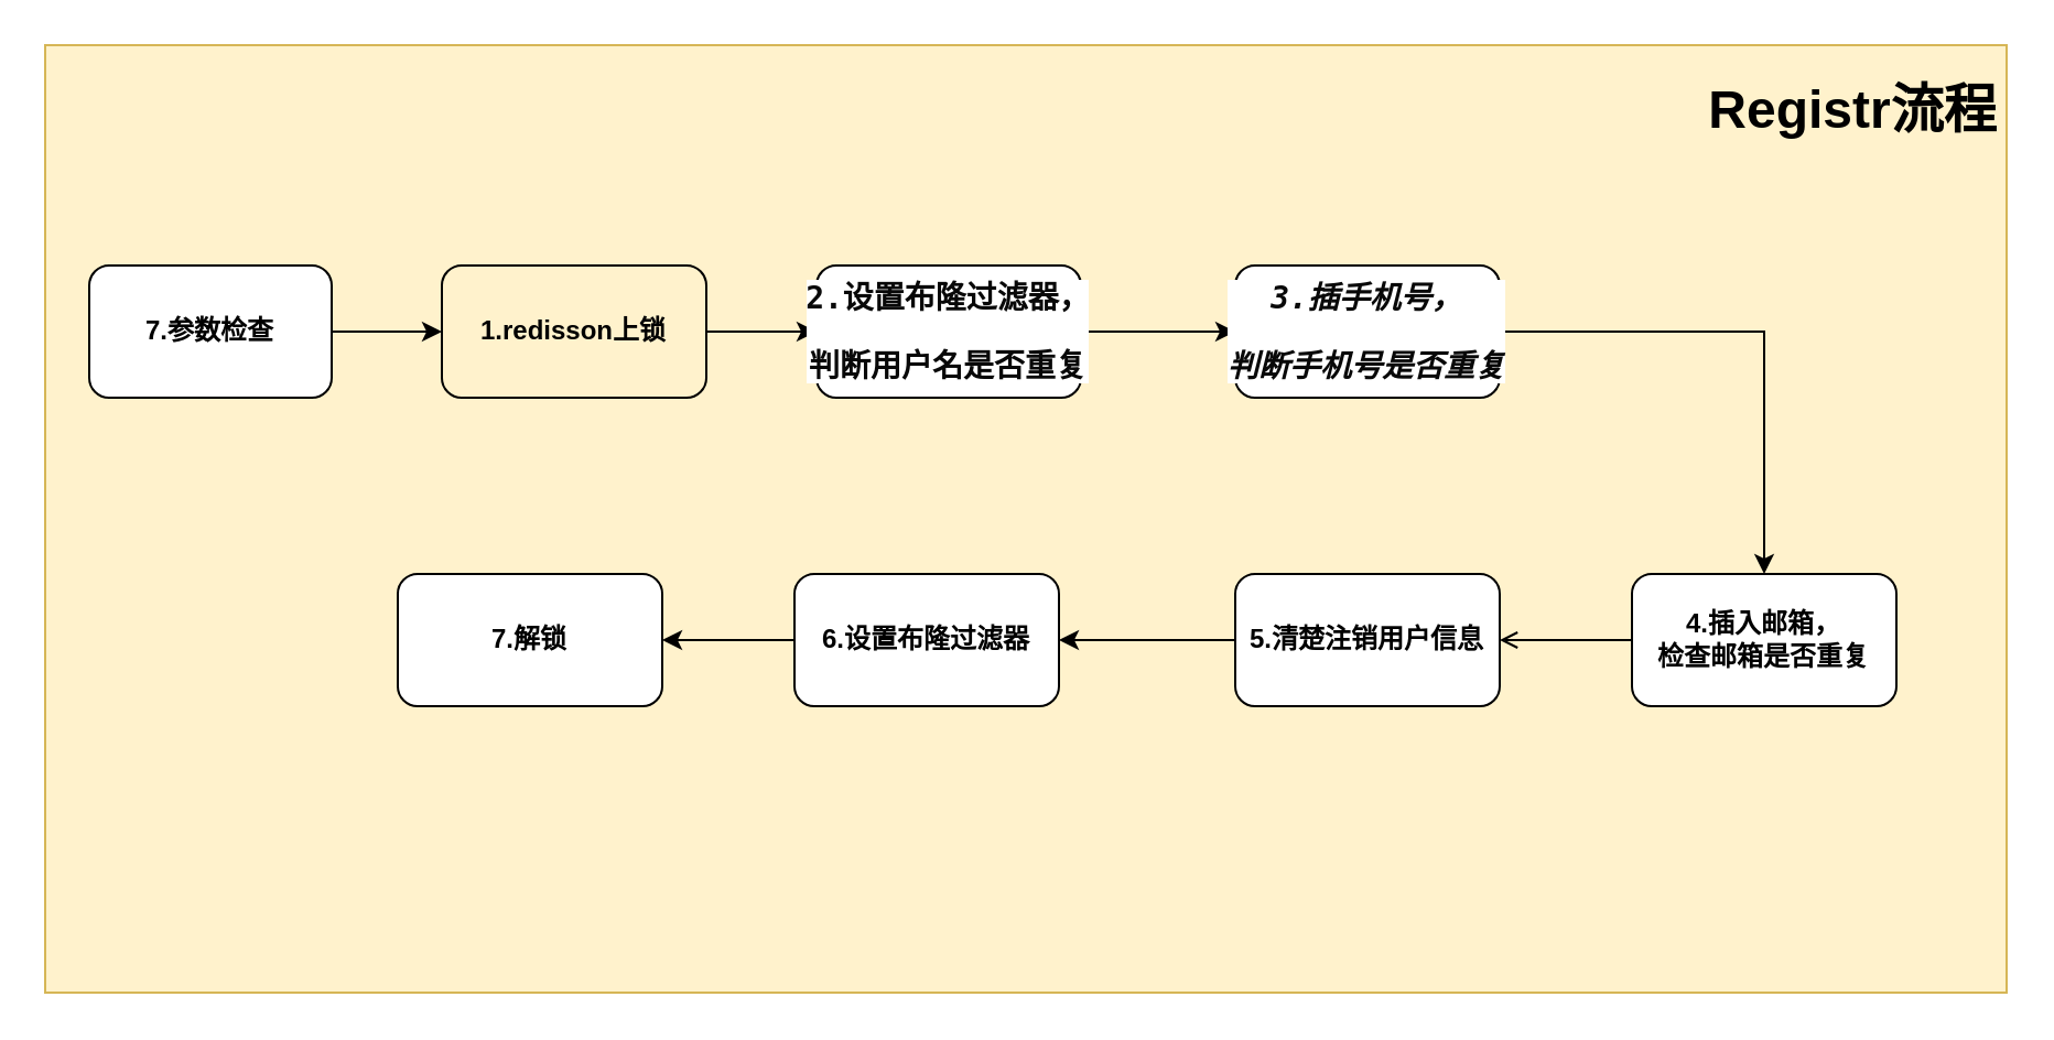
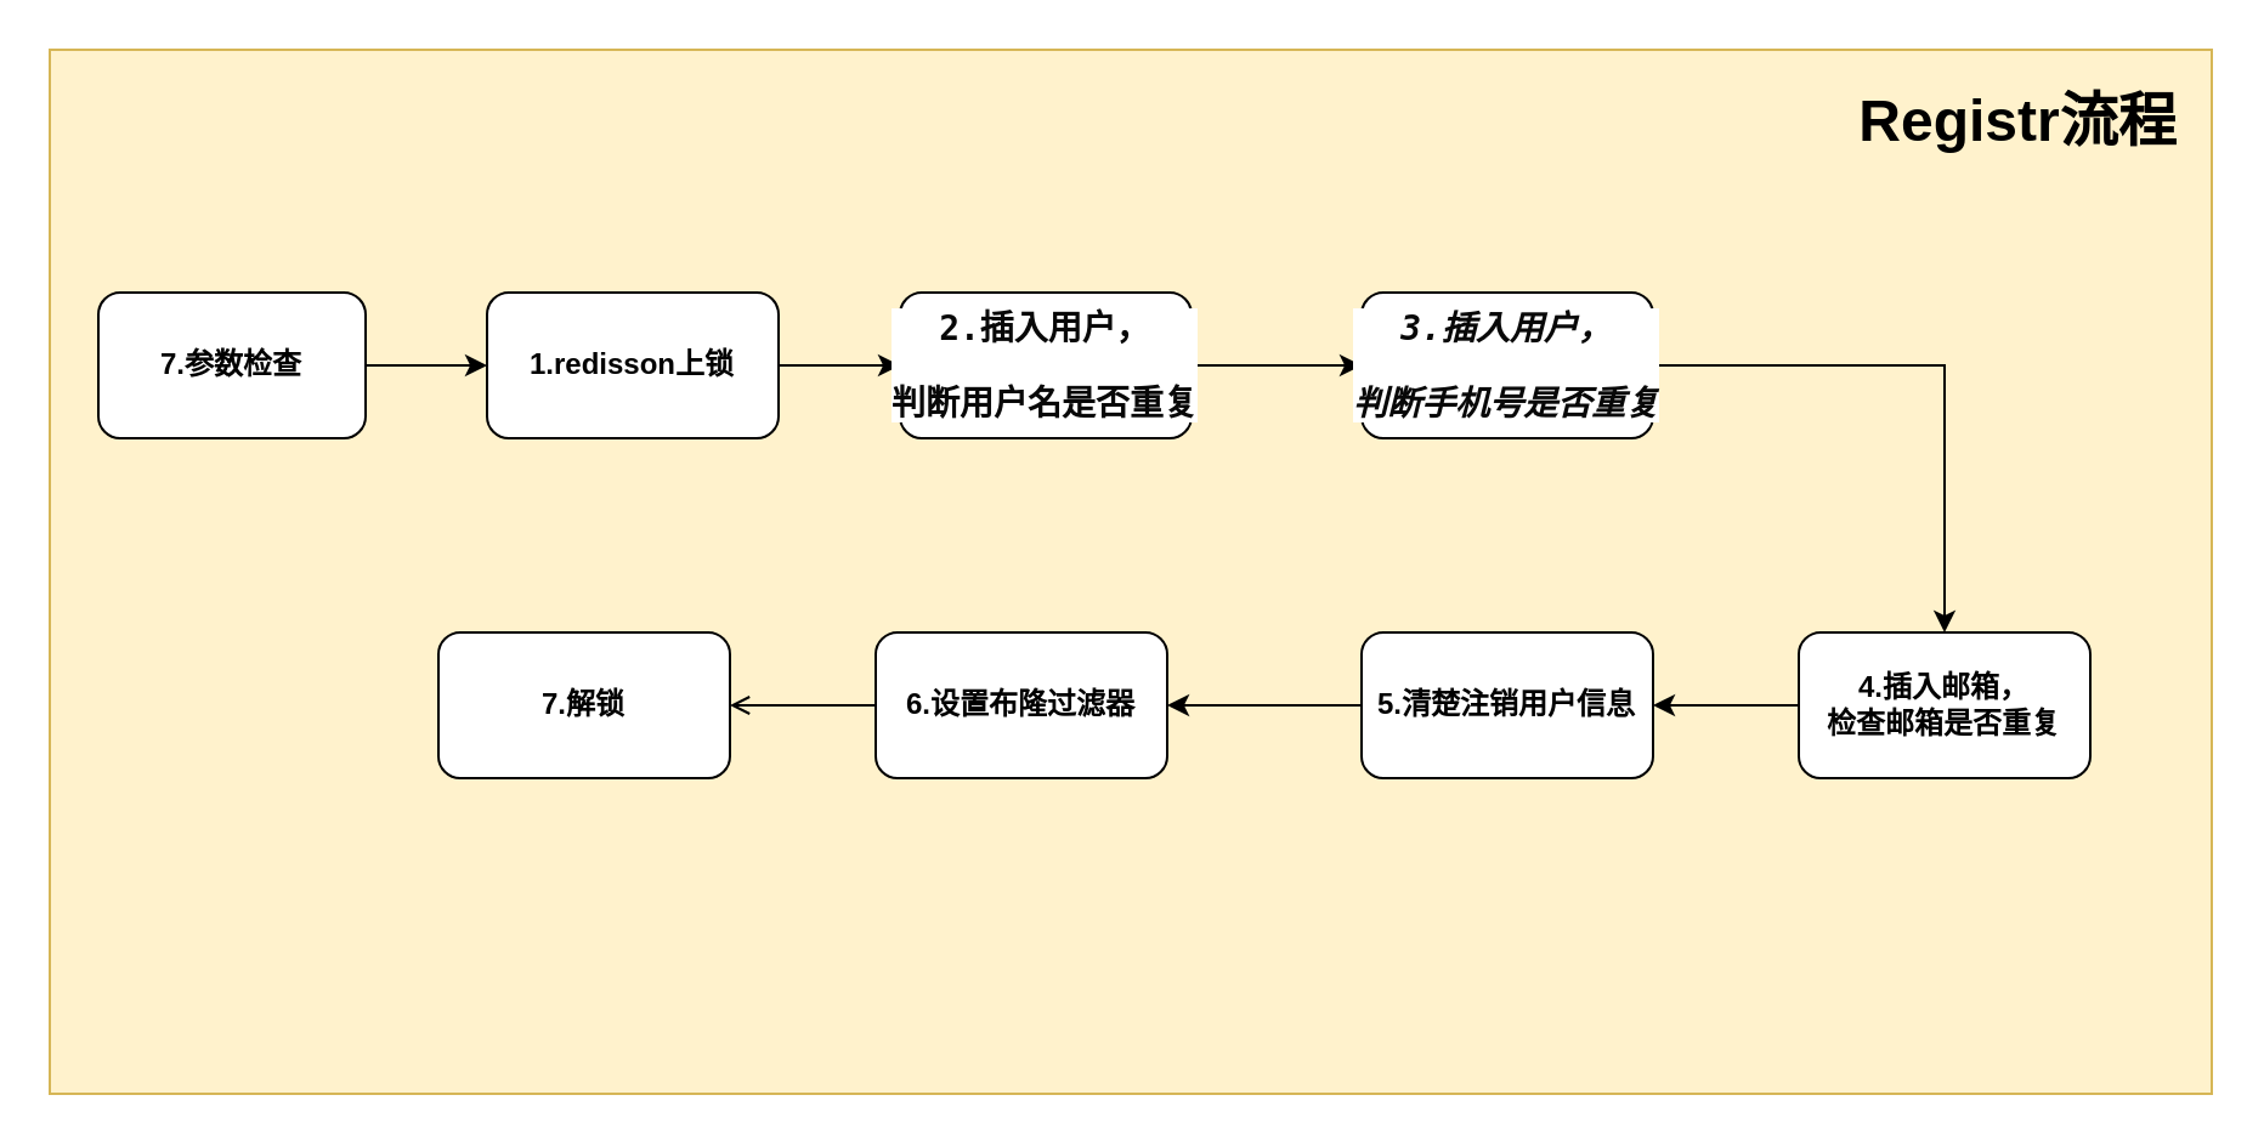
- <mxCell id="3" value="Registr流程" style="text;strokeColor=none;fillColor=none;html=1;fontSize=24;fontStyle=1;verticalAlign=middle;align=center;" parent="1" vertex="1"><mxGeometry x="790" y="30" width="100" height="40" as="geometry" /></mxCell>
+ <mxCell id="3" value="Registr流程" style="text;strokeColor=none;fillColor=none;html=1;fontSize=24;fontStyle=1;verticalAlign=middle;align=center;" parent="1" vertex="1"><mxGeometry x="780" y="30" width="100" height="40" as="geometry" /></mxCell>
- <mxCell id="7" value="1.redisson上锁" style="rounded=1;whiteSpace=wrap;html=1;fontStyle=1;fillColor=#fff2cc;" vertex="1" parent="1"><mxGeometry x="200" y="120" width="120" height="60" as="geometry" /></mxCell>
+ <mxCell id="7" value="1.redisson上锁" style="rounded=1;whiteSpace=wrap;html=1;fontStyle=1" vertex="1" parent="1"><mxGeometry x="200" y="120" width="120" height="60" as="geometry" /></mxCell>
- <mxCell id="9" value="&lt;div style=&quot;background-color: rgb(255, 255, 255);&quot;&gt;&lt;pre style=&quot;font-family: &amp;quot;JetBrains Mono&amp;quot;, monospace; font-size: 10.5pt;&quot;&gt;&lt;font color=&quot;#080808&quot;&gt;2.设置布隆过滤器，&lt;/font&gt;&lt;/pre&gt;&lt;pre style=&quot;font-family: &amp;quot;JetBrains Mono&amp;quot;, monospace; font-size: 10.5pt;&quot;&gt;&lt;font color=&quot;#080808&quot;&gt;判断用户名是否重复&lt;/font&gt;&lt;/pre&gt;&lt;/div&gt;" style="rounded=1;whiteSpace=wrap;html=1;fontStyle=1" vertex="1" parent="1"><mxGeometry x="370" y="120" width="120" height="60" as="geometry" /></mxCell>
+ <mxCell id="9" value="&lt;div style=&quot;background-color: rgb(255, 255, 255);&quot;&gt;&lt;pre style=&quot;font-family: &amp;quot;JetBrains Mono&amp;quot;, monospace; font-size: 10.5pt;&quot;&gt;&lt;font color=&quot;#080808&quot;&gt;2.插入用户，&lt;/font&gt;&lt;/pre&gt;&lt;pre style=&quot;font-family: &amp;quot;JetBrains Mono&amp;quot;, monospace; font-size: 10.5pt;&quot;&gt;&lt;font color=&quot;#080808&quot;&gt;判断用户名是否重复&lt;/font&gt;&lt;/pre&gt;&lt;/div&gt;" style="rounded=1;whiteSpace=wrap;html=1;fontStyle=1" vertex="1" parent="1"><mxGeometry x="370" y="120" width="120" height="60" as="geometry" /></mxCell>
- <mxCell id="11" value="&lt;div style=&quot;background-color: rgb(255, 255, 255);&quot;&gt;&lt;pre style=&quot;font-family: &amp;quot;JetBrains Mono&amp;quot;, monospace; font-size: 10.5pt;&quot;&gt;&lt;font color=&quot;#080808&quot;&gt;&lt;i&gt;3.插手机号，&lt;/i&gt;&lt;/font&gt;&lt;/pre&gt;&lt;pre style=&quot;font-family: &amp;quot;JetBrains Mono&amp;quot;, monospace; font-size: 10.5pt;&quot;&gt;&lt;font color=&quot;#080808&quot;&gt;&lt;i&gt;判断手机号是否重复&lt;/i&gt;&lt;/font&gt;&lt;/pre&gt;&lt;/div&gt;" style="whiteSpace=wrap;html=1;rounded=1;fontStyle=1;" vertex="1" parent="1"><mxGeometry x="560" y="120" width="120" height="60" as="geometry" /></mxCell>
+ <mxCell id="11" value="&lt;div style=&quot;background-color: rgb(255, 255, 255);&quot;&gt;&lt;pre style=&quot;font-family: &amp;quot;JetBrains Mono&amp;quot;, monospace; font-size: 10.5pt;&quot;&gt;&lt;font color=&quot;#080808&quot;&gt;&lt;i&gt;3.插入用户，&lt;/i&gt;&lt;/font&gt;&lt;/pre&gt;&lt;pre style=&quot;font-family: &amp;quot;JetBrains Mono&amp;quot;, monospace; font-size: 10.5pt;&quot;&gt;&lt;font color=&quot;#080808&quot;&gt;&lt;i&gt;判断手机号是否重复&lt;/i&gt;&lt;/font&gt;&lt;/pre&gt;&lt;/div&gt;" style="whiteSpace=wrap;html=1;rounded=1;fontStyle=1;" vertex="1" parent="1"><mxGeometry x="560" y="120" width="120" height="60" as="geometry" /></mxCell>
- <mxCell id="16" value="" style="edgeStyle=orthogonalEdgeStyle;rounded=0;orthogonalLoop=1;jettySize=auto;html=1;" edge="1" parent="1" source="17" target="18"><mxGeometry relative="1" as="geometry" /></mxCell>
+ <mxCell id="16" value="" style="edgeStyle=orthogonalEdgeStyle;rounded=0;orthogonalLoop=1;jettySize=auto;html=1;endArrow=open;" edge="1" parent="1" source="17" target="18"><mxGeometry relative="1" as="geometry" /></mxCell>
- <mxCell id="12" value="" style="edgeStyle=orthogonalEdgeStyle;rounded=0;orthogonalLoop=1;jettySize=auto;html=1;endArrow=open;" edge="1" parent="1" source="13" target="15"><mxGeometry relative="1" as="geometry" /></mxCell>
+ <mxCell id="12" value="" style="edgeStyle=orthogonalEdgeStyle;rounded=0;orthogonalLoop=1;jettySize=auto;html=1;" edge="1" parent="1" source="13" target="15"><mxGeometry relative="1" as="geometry" /></mxCell>
